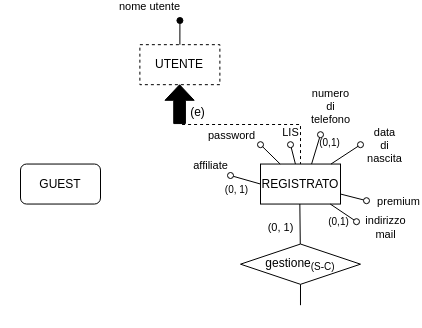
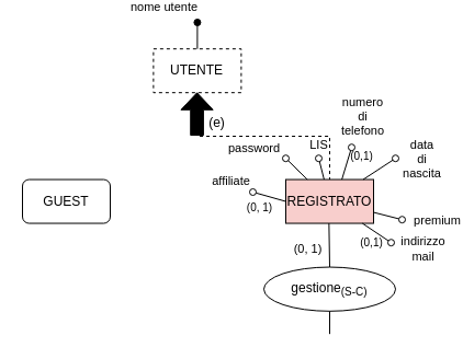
- <mxCell id="5" value="REGISTRATO" style="whiteSpace=wrap;html=1;" parent="1" vertex="1"><mxGeometry x="260" y="163.54" width="80" height="40" as="geometry" /></mxCell>
+ <mxCell id="5" value="REGISTRATO" style="whiteSpace=wrap;html=1;fillColor=#f8cecc;" parent="1" vertex="1"><mxGeometry x="260" y="163.54" width="80" height="40" as="geometry" /></mxCell>
- <mxCell id="26" value="&lt;font style=&quot;font-size: 12px;&quot;&gt;gestione&lt;sub style=&quot;&quot;&gt;(S-C)&lt;/sub&gt;&lt;/font&gt;" style="rhombus;whiteSpace=wrap;html=1;" parent="1" vertex="1"><mxGeometry x="240" y="243.54" width="120" height="40.28" as="geometry" /></mxCell>
+ <mxCell id="26" value="&lt;font style=&quot;font-size: 12px;&quot;&gt;gestione&lt;sub style=&quot;&quot;&gt;(S-C)&lt;/sub&gt;&lt;/font&gt;" style="ellipse;whiteSpace=wrap;html=1;" parent="1" vertex="1"><mxGeometry x="240" y="243.54" width="120" height="40.28" as="geometry" /></mxCell>
